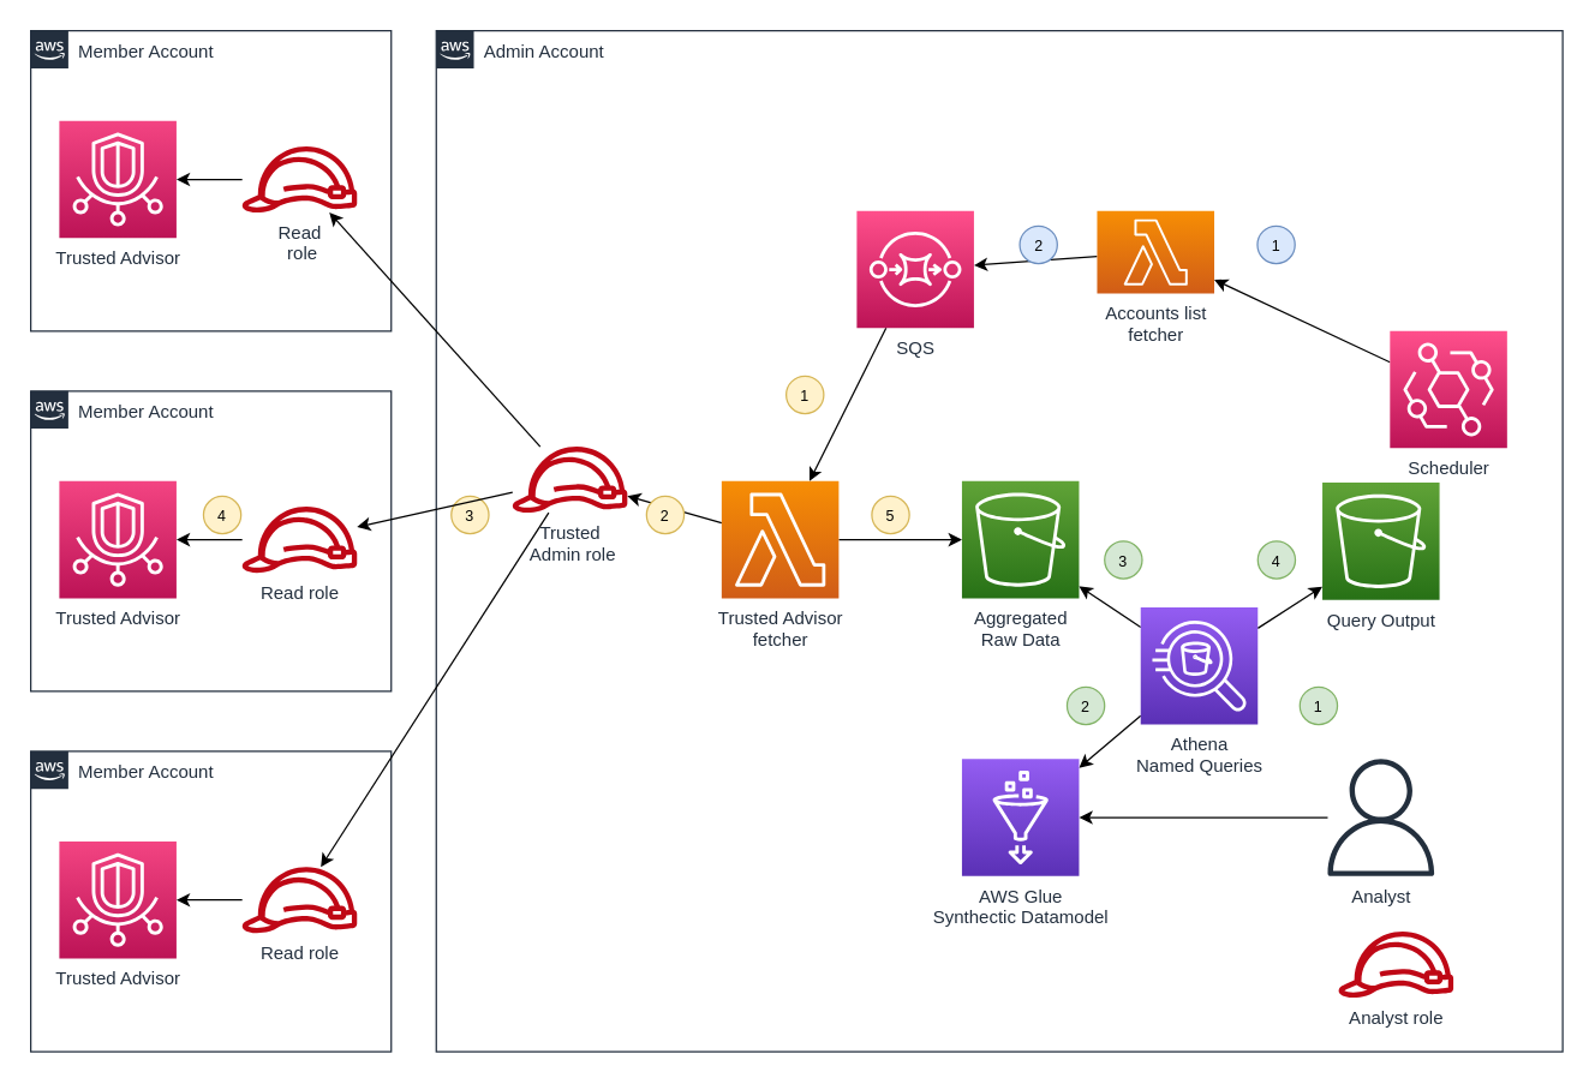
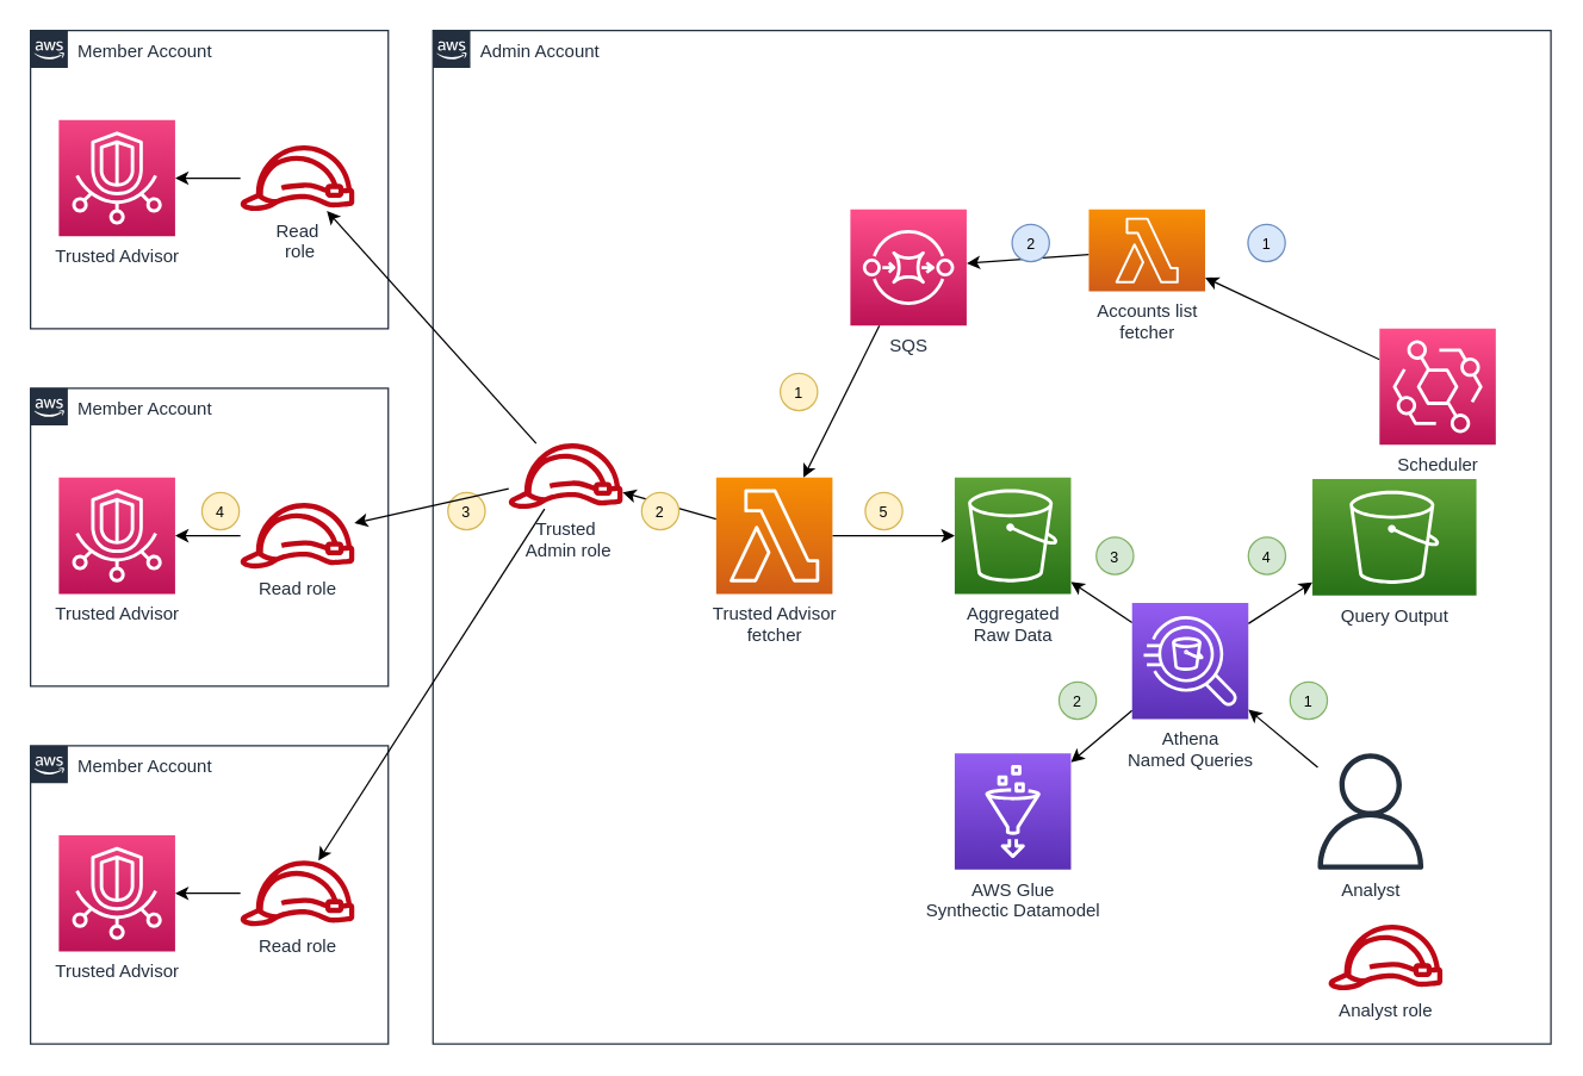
- <mxCell id="18" value="Query Output" style="sketch=0;points=[[0,0,0],[0.25,0,0],[0.5,0,0],[0.75,0,0],[1,0,0],[0,1,0],[0.25,1,0],[0.5,1,0],[0.75,1,0],[1,1,0],[0,0.25,0],[0,0.5,0],[0,0.75,0],[1,0.25,0],[1,0.5,0],[1,0.75,0]];outlineConnect=0;fontColor=#232F3E;gradientColor=#60A337;gradientDirection=north;fillColor=#277116;strokeColor=#ffffff;dashed=0;verticalLabelPosition=bottom;verticalAlign=top;align=center;html=1;fontSize=12;fontStyle=0;aspect=fixed;shape=mxgraph.aws4.resourceIcon;resIcon=mxgraph.aws4.s3;" parent="6" vertex="1"><mxGeometry x="590" y="301" width="78" height="78" as="geometry" /></mxCell>
+ <mxCell id="18" value="Query Output" style="sketch=0;points=[[0,0,0],[0.25,0,0],[0.5,0,0],[0.75,0,0],[1,0,0],[0,1,0],[0.25,1,0],[0.5,1,0],[0.75,1,0],[1,1,0],[0,0.25,0],[0,0.5,0],[0,0.75,0],[1,0.25,0],[1,0.5,0],[1,0.75,0]];outlineConnect=0;fontColor=#232F3E;gradientColor=#60A337;gradientDirection=north;fillColor=#277116;strokeColor=#ffffff;dashed=0;verticalLabelPosition=bottom;verticalAlign=top;align=center;html=1;fontSize=12;fontStyle=0;aspect=fixed;shape=mxgraph.aws4.resourceIcon;resIcon=mxgraph.aws4.s3;" parent="6" vertex="1"><mxGeometry x="590" y="301" width="110" height="78" as="geometry" /></mxCell>
- <mxCell id="24" value="" style="edgeStyle=none;html=1;" edge="1" parent="6" source="25" target="23"><mxGeometry relative="1" as="geometry" /></mxCell>
+ <mxCell id="24" value="" style="edgeStyle=none;html=1;" edge="1" parent="6" source="25" target="22"><mxGeometry relative="1" as="geometry" /></mxCell>
